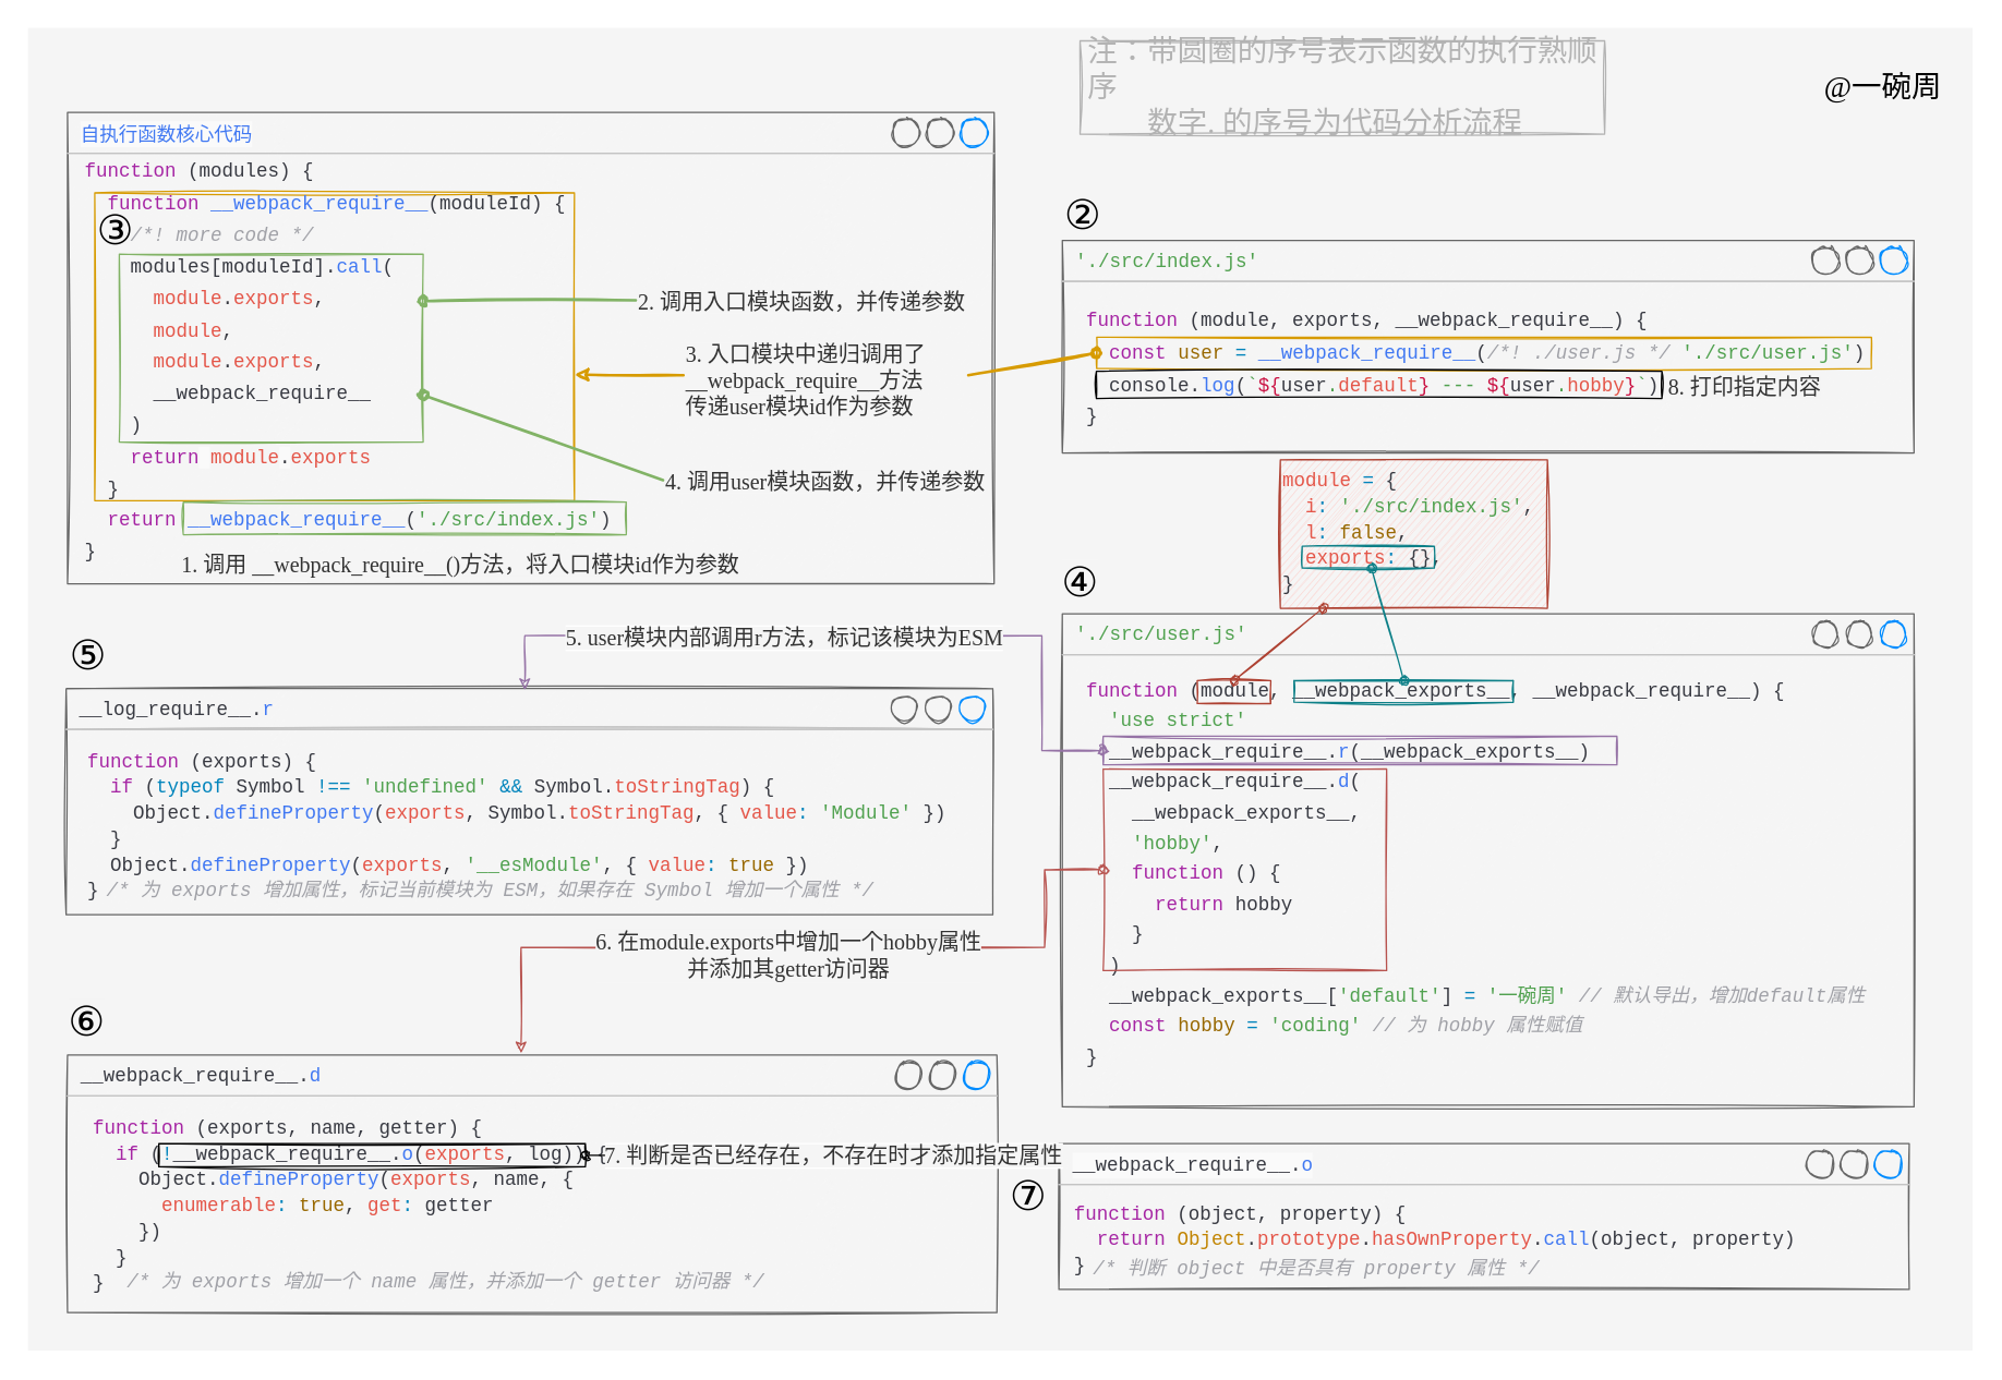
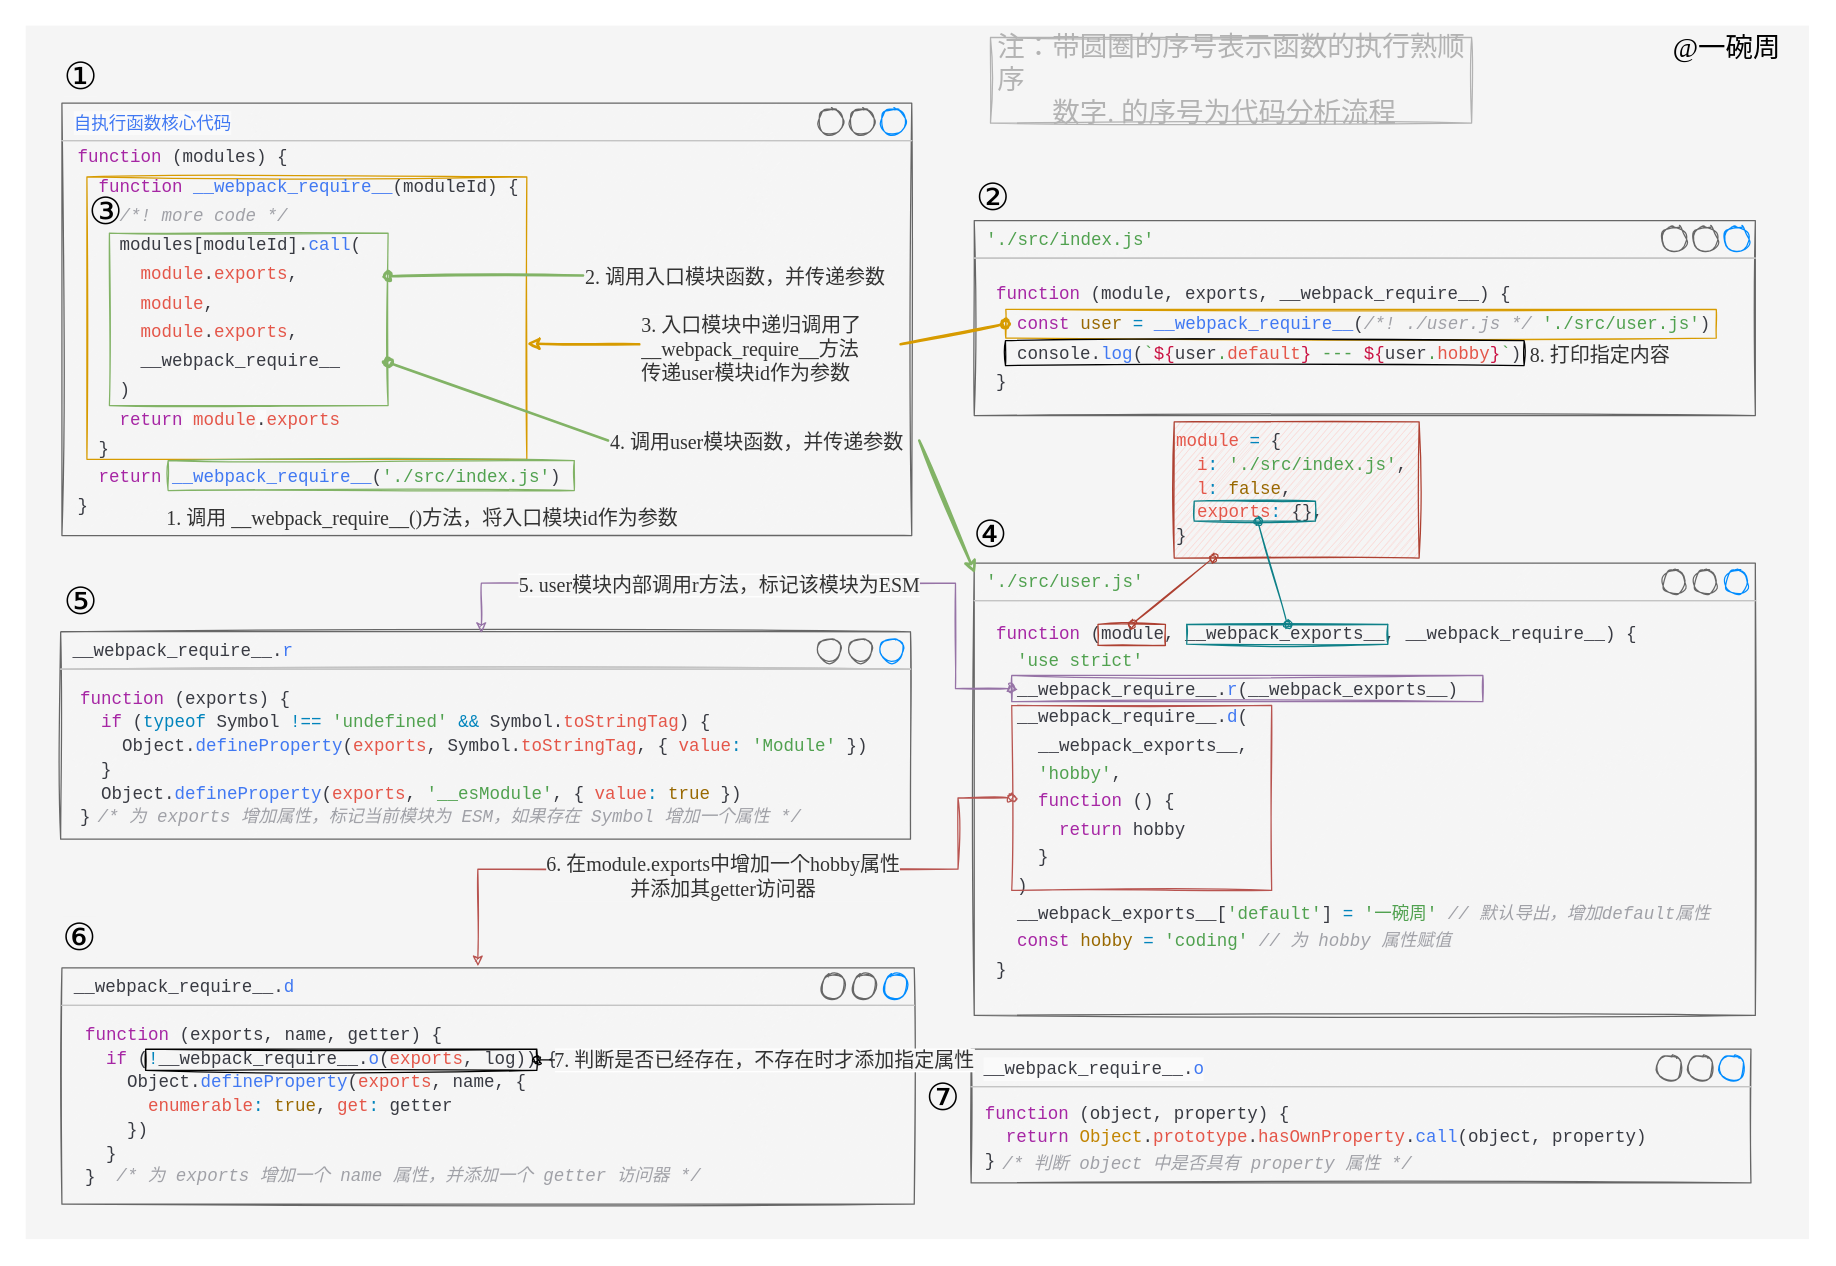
+ <mxCell id="52" value="&lt;span style=&quot;color: rgb(0, 0, 0); font-family: &amp;quot;zcool kuaile&amp;quot;; font-size: 30px; font-style: normal; font-weight: 400; letter-spacing: normal; text-align: center; text-indent: 0px; text-transform: none; word-spacing: 0px; background-color: rgb(245, 245, 245); display: inline; float: none;&quot;&gt;①&lt;/span&gt;" style="text;whiteSpace=wrap;html=1;" parent="1" vertex="1"><mxGeometry x="49" y="36" width="50" height="35" as="geometry" /></mxCell>
- <mxCell id="14" value="&lt;font style=&quot;font-size: 22px&quot; face=&quot;ZCOOL KuaiLe&quot;&gt;@一碗周&lt;/font&gt;" style="text;html=1;strokeColor=none;fillColor=none;align=center;verticalAlign=middle;whiteSpace=wrap;rounded=0;sketch=0;" parent="1" vertex="1"><mxGeometry x="1321" y="45" width="121" height="38" as="geometry" /></mxCell>
+ <mxCell id="14" value="&lt;font style=&quot;font-size: 22px&quot; face=&quot;ZCOOL KuaiLe&quot;&gt;@一碗周&lt;/font&gt;" style="text;html=1;strokeColor=none;fillColor=none;align=center;verticalAlign=middle;whiteSpace=wrap;rounded=0;sketch=0;" parent="1" vertex="1"><mxGeometry x="1321" y="20" width="121" height="38" as="geometry" /></mxCell>
- <mxCell id="24" value="&lt;span style=&quot;color: rgb(51, 51, 51); font-family: &amp;quot;zcool kuaile&amp;quot;; font-size: 16px; font-style: normal; font-weight: 400; letter-spacing: normal; text-align: left; text-indent: 0px; text-transform: none; word-spacing: 0px; background-color: rgb(245, 245, 245); display: inline; float: none;&quot;&gt;3. 入口模块中递归调用了&lt;/span&gt;&lt;br style=&quot;color: rgb(51, 51, 51); font-family: &amp;quot;zcool kuaile&amp;quot;; font-size: 16px; font-style: normal; font-weight: 400; letter-spacing: normal; text-align: left; text-indent: 0px; text-transform: none; word-spacing: 0px; background-color: rgb(245, 245, 245);&quot;&gt;&lt;span style=&quot;color: rgb(51, 51, 51); font-family: &amp;quot;zcool kuaile&amp;quot;; font-size: 16px; font-style: normal; font-weight: 400; letter-spacing: normal; text-align: left; text-indent: 0px; text-transform: none; word-spacing: 0px; background-color: rgb(245, 245, 245); display: inline; float: none;&quot;&gt;__webpack_require__方法&lt;/span&gt;&lt;br style=&quot;color: rgb(51, 51, 51); font-family: &amp;quot;zcool kuaile&amp;quot;; font-size: 16px; font-style: normal; font-weight: 400; letter-spacing: normal; text-align: left; text-indent: 0px; text-transform: none; word-spacing: 0px; background-color: rgb(245, 245, 245);&quot;&gt;&lt;span style=&quot;color: rgb(51, 51, 51); font-family: &amp;quot;zcool kuaile&amp;quot;; font-size: 16px; font-style: normal; font-weight: 400; letter-spacing: normal; text-align: left; text-indent: 0px; text-transform: none; word-spacing: 0px; background-color: rgb(245, 245, 245); display: inline; float: none;&quot;&gt;传递user模块id作为参数&lt;/span&gt;" style="text;whiteSpace=wrap;html=1;" parent="1" vertex="1"><mxGeometry x="501.003" y="244" width="209" height="62" as="geometry" /></mxCell>
+ <mxCell id="24" value="&lt;span style=&quot;color: rgb(51, 51, 51); font-family: &amp;quot;zcool kuaile&amp;quot;; font-size: 16px; font-style: normal; font-weight: 400; letter-spacing: normal; text-align: left; text-indent: 0px; text-transform: none; word-spacing: 0px; background-color: rgb(245, 245, 245); display: inline; float: none;&quot;&gt;3. 入口模块中递归调用了&lt;/span&gt;&lt;br style=&quot;color: rgb(51, 51, 51); font-family: &amp;quot;zcool kuaile&amp;quot;; font-size: 16px; font-style: normal; font-weight: 400; letter-spacing: normal; text-align: left; text-indent: 0px; text-transform: none; word-spacing: 0px; background-color: rgb(245, 245, 245);&quot;&gt;&lt;span style=&quot;color: rgb(51, 51, 51); font-family: &amp;quot;zcool kuaile&amp;quot;; font-size: 16px; font-style: normal; font-weight: 400; letter-spacing: normal; text-align: left; text-indent: 0px; text-transform: none; word-spacing: 0px; background-color: rgb(245, 245, 245); display: inline; float: none;&quot;&gt;__webpack_require__方法&lt;/span&gt;&lt;br style=&quot;color: rgb(51, 51, 51); font-family: &amp;quot;zcool kuaile&amp;quot;; font-size: 16px; font-style: normal; font-weight: 400; letter-spacing: normal; text-align: left; text-indent: 0px; text-transform: none; word-spacing: 0px; background-color: rgb(245, 245, 245);&quot;&gt;&lt;span style=&quot;color: rgb(51, 51, 51); font-family: &amp;quot;zcool kuaile&amp;quot;; font-size: 16px; font-style: normal; font-weight: 400; letter-spacing: normal; text-align: left; text-indent: 0px; text-transform: none; word-spacing: 0px; background-color: rgb(245, 245, 245); display: inline; float: none;&quot;&gt;传递user模块id作为参数&lt;/span&gt;" style="text;whiteSpace=wrap;html=1;" parent="1" vertex="1"><mxGeometry x="511.003" y="244" width="209" height="62" as="geometry" /></mxCell>
+ <mxCell id="17" style="rounded=0;sketch=1;orthogonalLoop=1;jettySize=auto;html=1;exitX=1;exitY=0.5;exitDx=0;exitDy=0;entryX=0.001;entryY=0.023;entryDx=0;entryDy=0;entryPerimeter=0;startArrow=none;startFill=0;strokeWidth=2;strokeColor=#82B366;" parent="1" source="26" target="12" edge="1"><mxGeometry relative="1" as="geometry" /></mxCell>
+ <mxCell id="18" value="&lt;span style=&quot;color: rgb(51 , 51 , 51) ; font-family: &amp;#34;zcool kuaile&amp;#34; ; font-size: 16px&quot;&gt;&lt;br&gt;&lt;/span&gt;" style="edgeLabel;html=1;align=center;verticalAlign=middle;resizable=0;points=[];rotation=0;labelBackgroundColor=#F5F5F5;" parent="17" vertex="1" connectable="0"><mxGeometry x="-0.232" y="1" relative="1" as="geometry"><mxPoint x="73.3" y="3" as="offset" /></mxGeometry></mxCell>
- <mxCell id="7" value="&lt;div style=&quot;font-family: &amp;#34;fira code&amp;#34; , &amp;#34;consolas&amp;#34; , &amp;#34;courier new&amp;#34; , monospace ; font-size: 14px ; line-height: 19px&quot;&gt;&lt;div style=&quot;font-family: &amp;#34;fira code&amp;#34; , &amp;#34;consolas&amp;#34; , &amp;#34;courier new&amp;#34; , monospace ; line-height: 19px&quot;&gt;&lt;font color=&quot;#383a42&quot;&gt;__log_require__.&lt;/font&gt;&lt;font color=&quot;#4078f2&quot;&gt;r&lt;/font&gt;&lt;/div&gt;&lt;/div&gt;" style="strokeWidth=1;shadow=0;dashed=0;align=center;html=1;shape=mxgraph.mockup.containers.window;align=left;verticalAlign=top;spacingLeft=8;strokeColor2=#008cff;strokeColor3=#c4c4c4;mainText=;fontSize=17;labelBackgroundColor=none;fillColor=#f5f5f5;sketch=1;fillStyle=auto;fontColor=#333333;strokeColor=none;" parent="6" vertex="1"><mxGeometry width="680" height="166" as="geometry" /></mxCell>
+ <mxCell id="7" value="&lt;div style=&quot;font-family: &amp;#34;fira code&amp;#34; , &amp;#34;consolas&amp;#34; , &amp;#34;courier new&amp;#34; , monospace ; font-size: 14px ; line-height: 19px&quot;&gt;&lt;div style=&quot;font-family: &amp;#34;fira code&amp;#34; , &amp;#34;consolas&amp;#34; , &amp;#34;courier new&amp;#34; , monospace ; line-height: 19px&quot;&gt;&lt;font color=&quot;#383a42&quot;&gt;__webpack_require__.&lt;/font&gt;&lt;font color=&quot;#4078f2&quot;&gt;r&lt;/font&gt;&lt;/div&gt;&lt;/div&gt;" style="strokeWidth=1;shadow=0;dashed=0;align=center;html=1;shape=mxgraph.mockup.containers.window;align=left;verticalAlign=top;spacingLeft=8;strokeColor2=#008cff;strokeColor3=#c4c4c4;mainText=;fontSize=17;labelBackgroundColor=none;fillColor=#f5f5f5;sketch=1;fillStyle=auto;fontColor=#333333;strokeColor=none;" parent="6" vertex="1"><mxGeometry width="680" height="166" as="geometry" /></mxCell>
